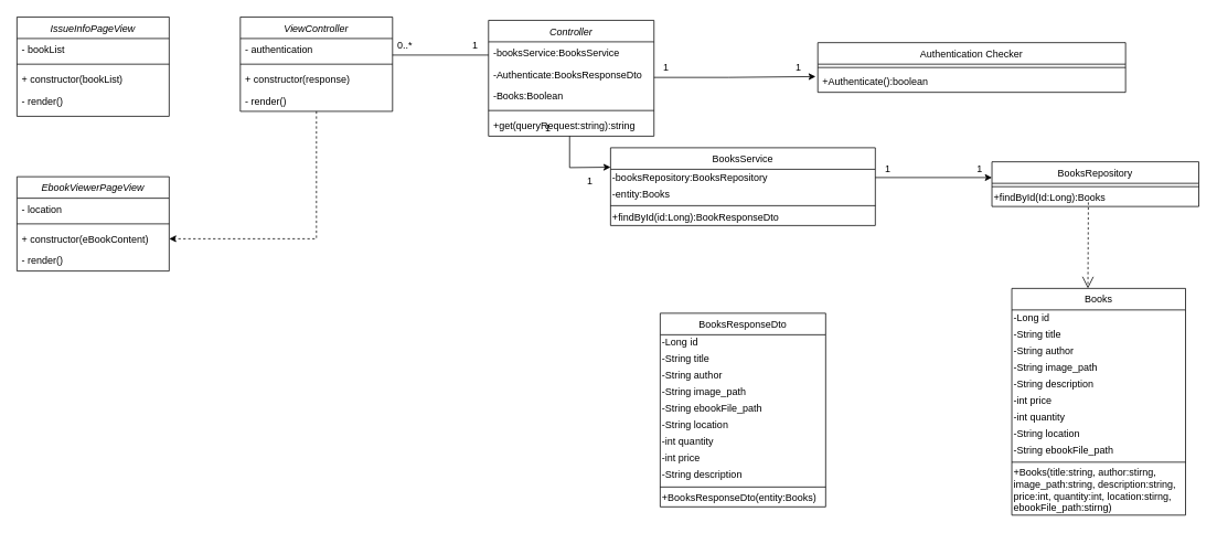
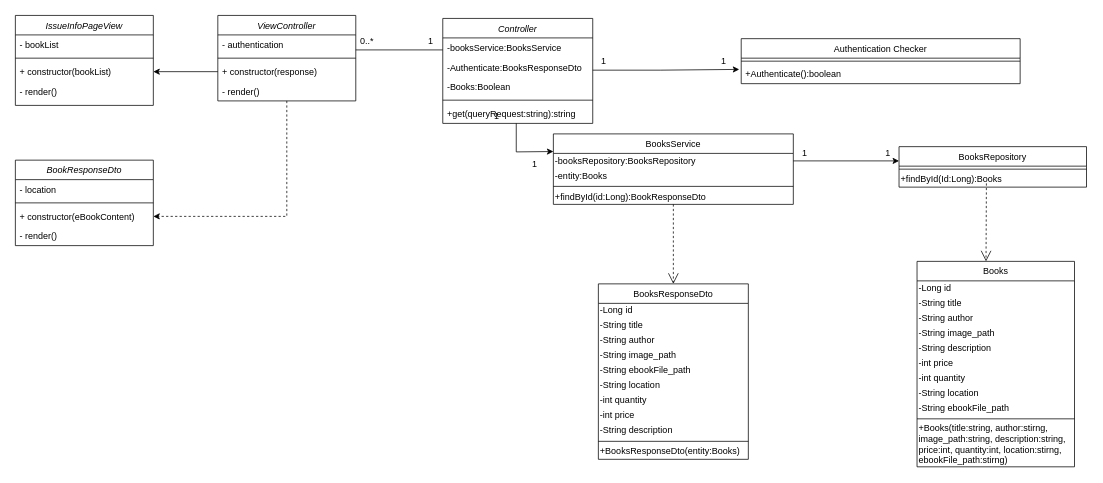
+ <mxCell id="65" style="edgeStyle=orthogonalEdgeStyle;rounded=0;orthogonalLoop=1;jettySize=auto;html=1;entryX=1;entryY=0.5;entryDx=0;entryDy=0;" parent="1" source="53" target="58" edge="1"><mxGeometry relative="1" as="geometry" /></mxCell>
- <mxCell id="60" value="EbookViewerPageView" style="swimlane;fontStyle=2;align=center;verticalAlign=top;childLayout=stackLayout;horizontal=1;startSize=26;horizontalStack=0;resizeParent=1;resizeLast=0;collapsible=1;marginBottom=0;rounded=0;shadow=0;strokeWidth=1;" parent="1" vertex="1"><mxGeometry x="20" y="213" width="184" height="114" as="geometry"><mxRectangle x="230" y="140" width="160" height="26" as="alternateBounds" /></mxGeometry></mxCell>
+ <mxCell id="60" value="BookResponseDto" style="swimlane;fontStyle=2;align=center;verticalAlign=top;childLayout=stackLayout;horizontal=1;startSize=26;horizontalStack=0;resizeParent=1;resizeLast=0;collapsible=1;marginBottom=0;rounded=0;shadow=0;strokeWidth=1;" parent="1" vertex="1"><mxGeometry x="20" y="213" width="184" height="114" as="geometry"><mxRectangle x="230" y="140" width="160" height="26" as="alternateBounds" /></mxGeometry></mxCell>
+ <mxCell id="42" value="" style="endArrow=open;endSize=12;dashed=1;html=1;rounded=0;entryX=0.5;entryY=0;entryDx=0;entryDy=0;exitX=0.5;exitY=1;exitDx=0;exitDy=0;" parent="1" source="13" target="30" edge="1"><mxGeometry x="-1" y="-106" width="160" relative="1" as="geometry"><mxPoint x="897" y="292" as="sourcePoint" /><mxPoint x="897" y="352" as="targetPoint" /><Array as="points" /><mxPoint x="-10" y="-22" as="offset" /></mxGeometry></mxCell>
